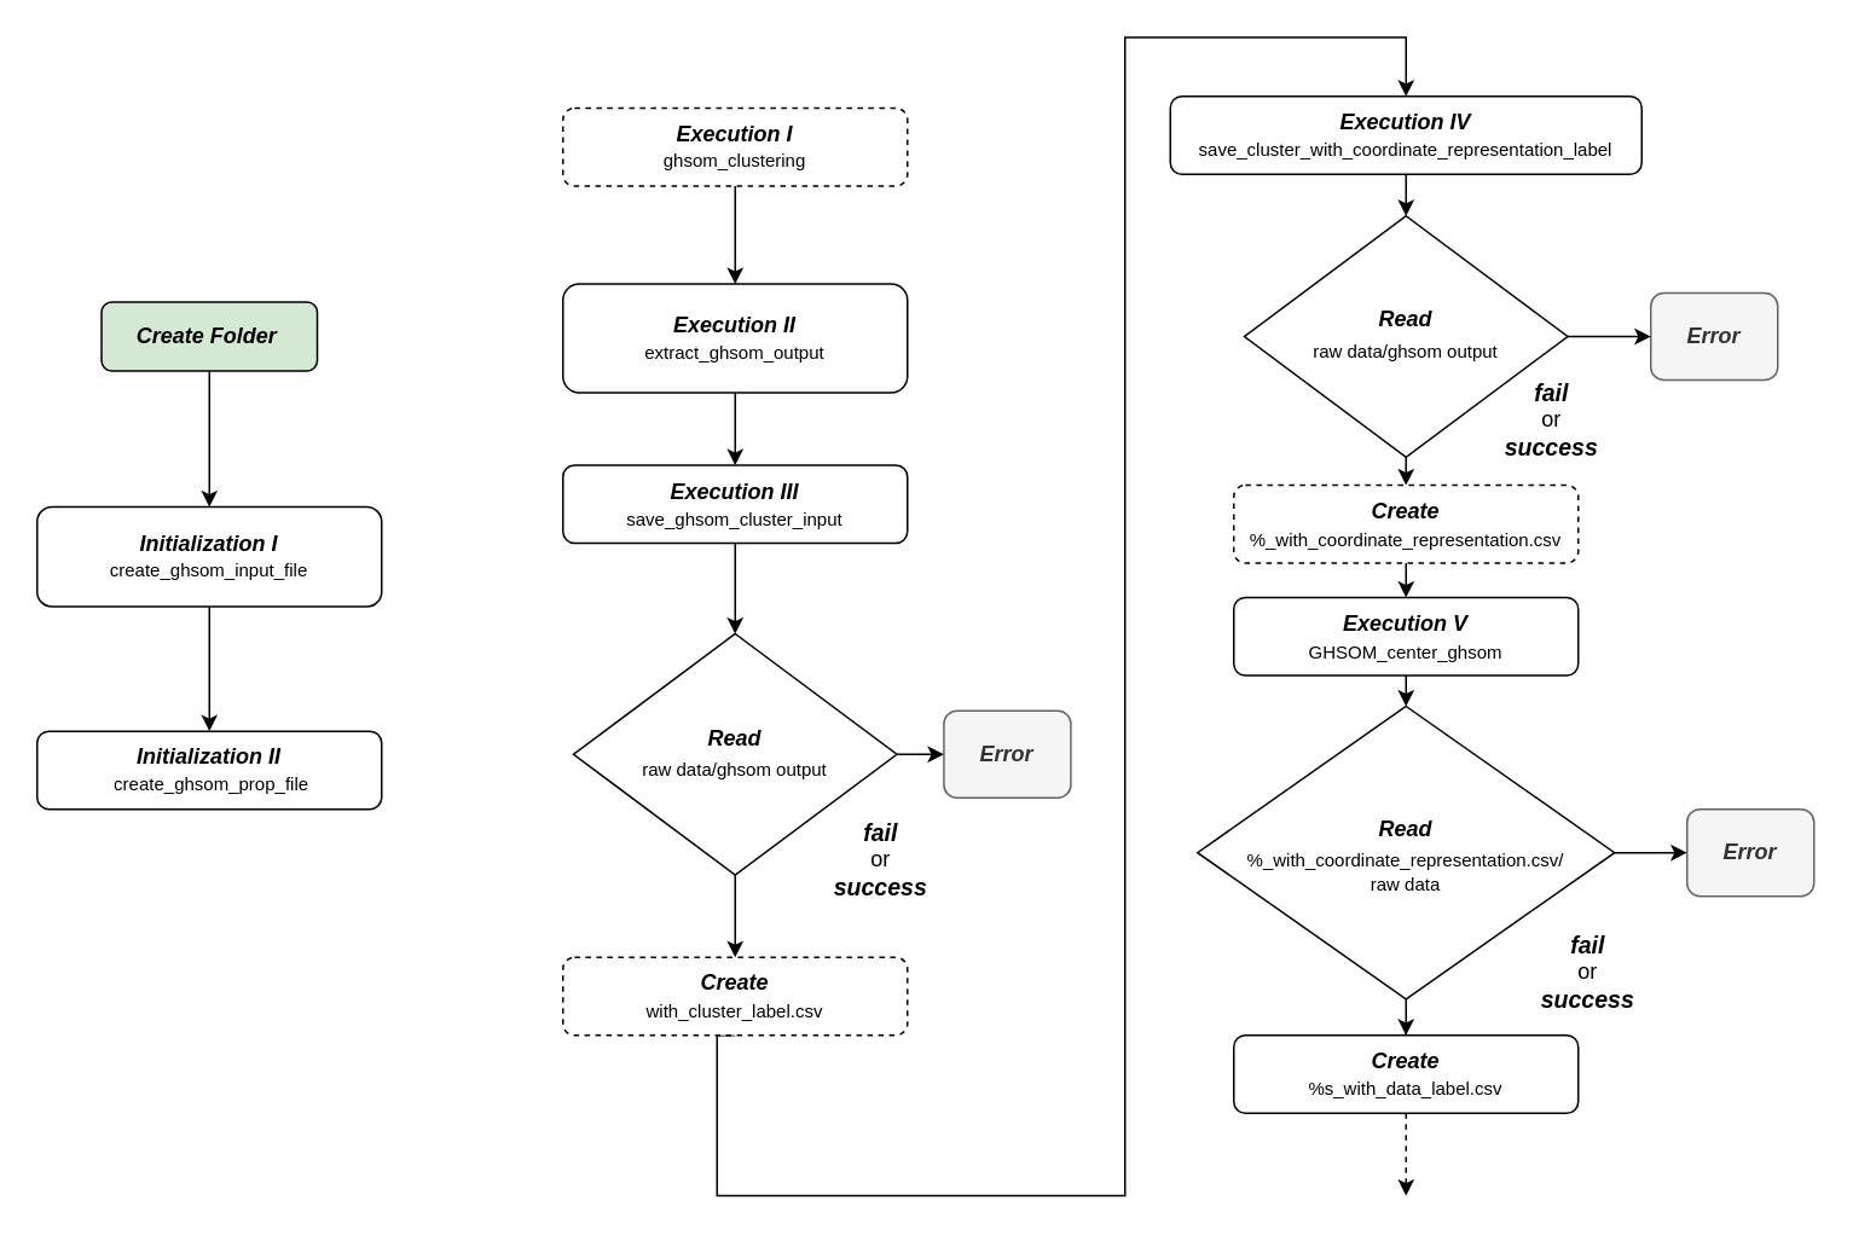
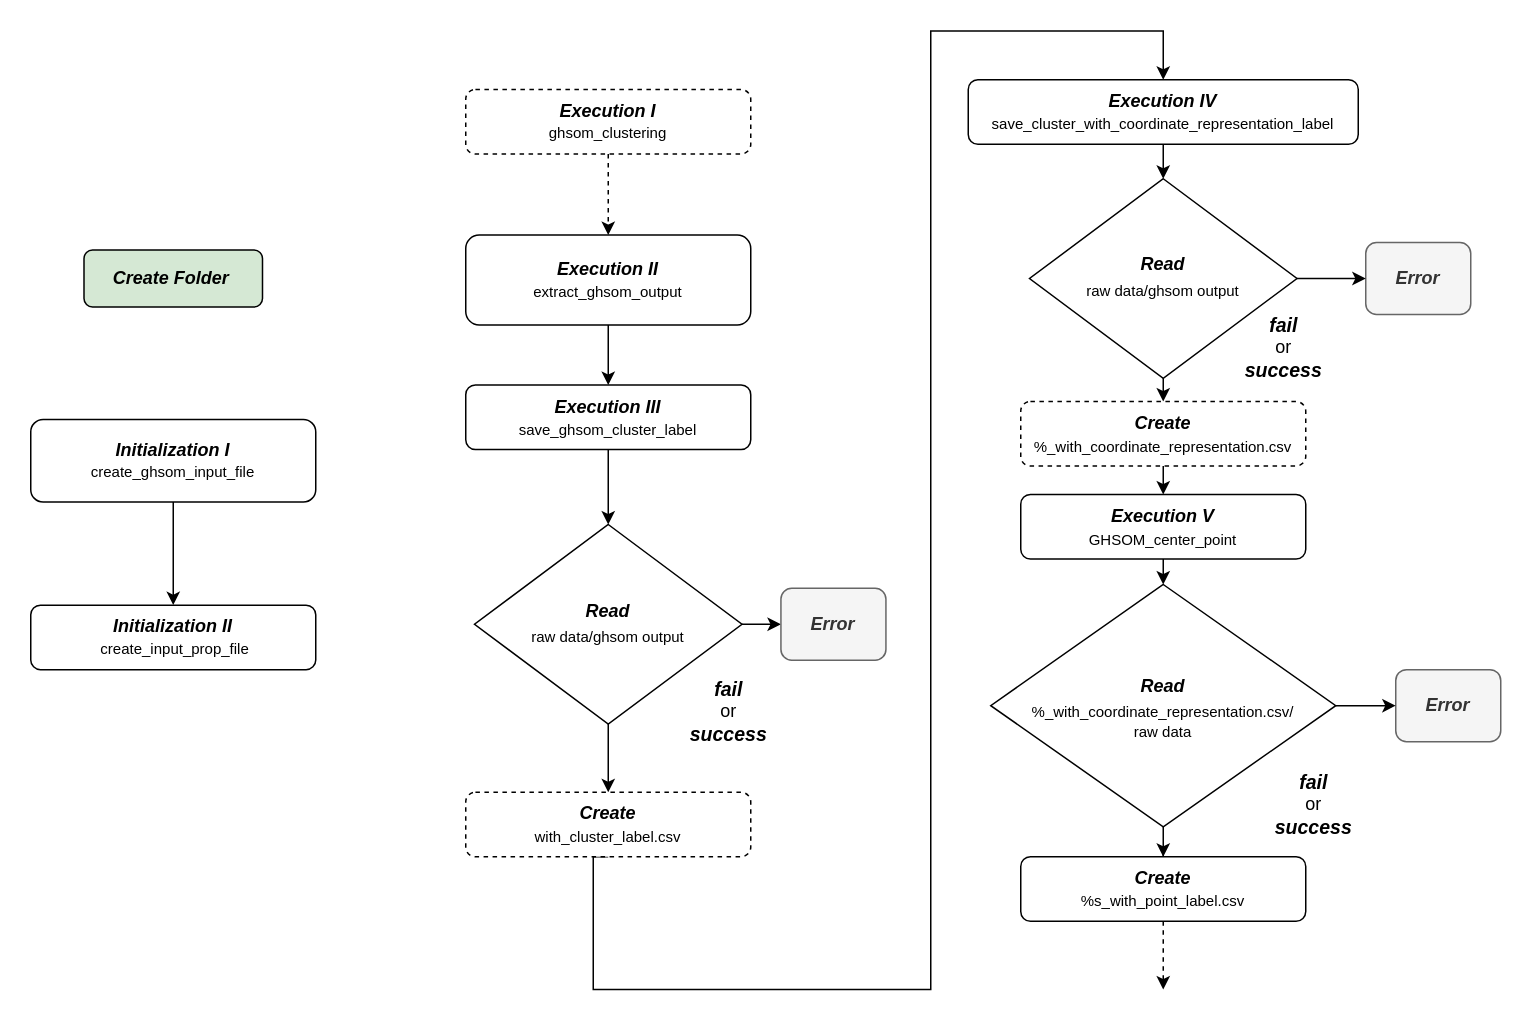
- <mxCell id="37" value="" style="edgeStyle=orthogonalEdgeStyle;rounded=0;orthogonalLoop=1;jettySize=auto;html=1;" parent="1" source="13" target="36" edge="1"><mxGeometry relative="1" as="geometry"><mxPoint x="405.037" y="102" as="sourcePoint" /><mxPoint x="404.12" y="254" as="targetPoint" /></mxGeometry></mxCell>
+ <mxCell id="37" value="" style="edgeStyle=orthogonalEdgeStyle;rounded=0;orthogonalLoop=1;jettySize=auto;html=1;dashed=1;" parent="1" source="13" target="36" edge="1"><mxGeometry relative="1" as="geometry"><mxPoint x="405.037" y="102" as="sourcePoint" /><mxPoint x="404.12" y="254" as="targetPoint" /></mxGeometry></mxCell>
- <mxCell id="2" value="" style="edgeStyle=orthogonalEdgeStyle;rounded=0;orthogonalLoop=1;jettySize=auto;html=1;" parent="1" source="3" target="5" edge="1"><mxGeometry relative="1" as="geometry" /></mxCell>
- <mxCell id="15" value="&lt;b style=&quot;font-size: 11px&quot;&gt;&lt;i&gt;&lt;font style=&quot;font-size: 12px&quot;&gt;Execution III&lt;/font&gt;&lt;/i&gt;&lt;/b&gt;&lt;br&gt;&lt;div&gt;&lt;span style=&quot;font-size: 10px&quot;&gt;save_ghsom_cluster&lt;/span&gt;&lt;span style=&quot;font-size: 10px&quot;&gt;_input&lt;/span&gt;&lt;/div&gt;" style="rounded=1;whiteSpace=wrap;html=1;fontSize=12;glass=0;strokeWidth=1;shadow=0;" parent="1" vertex="1"><mxGeometry x="310" y="256" width="190" height="43" as="geometry" /></mxCell>
+ <mxCell id="15" value="&lt;b style=&quot;font-size: 11px&quot;&gt;&lt;i&gt;&lt;font style=&quot;font-size: 12px&quot;&gt;Execution III&lt;/font&gt;&lt;/i&gt;&lt;/b&gt;&lt;br&gt;&lt;div&gt;&lt;span style=&quot;font-size: 10px&quot;&gt;save_ghsom_cluster&lt;/span&gt;&lt;span style=&quot;font-size: 10px&quot;&gt;_label&lt;/span&gt;&lt;/div&gt;" style="rounded=1;whiteSpace=wrap;html=1;fontSize=12;glass=0;strokeWidth=1;shadow=0;" parent="1" vertex="1"><mxGeometry x="310" y="256" width="190" height="43" as="geometry" /></mxCell>
- <mxCell id="31" value="&lt;b style=&quot;font-size: 11px&quot;&gt;&lt;i&gt;&lt;font style=&quot;font-size: 12px&quot;&gt;Execution V&lt;/font&gt;&lt;/i&gt;&lt;/b&gt;&lt;br&gt;&lt;span style=&quot;font-size: 10px&quot;&gt;GHSOM_center_ghsom&lt;/span&gt;" style="rounded=1;whiteSpace=wrap;html=1;fontSize=12;glass=0;strokeWidth=1;shadow=0;" parent="1" vertex="1"><mxGeometry x="680" y="329" width="190" height="43" as="geometry" /></mxCell>
+ <mxCell id="31" value="&lt;b style=&quot;font-size: 11px&quot;&gt;&lt;i&gt;&lt;font style=&quot;font-size: 12px&quot;&gt;Execution V&lt;/font&gt;&lt;/i&gt;&lt;/b&gt;&lt;br&gt;&lt;span style=&quot;font-size: 10px&quot;&gt;GHSOM_center_point&lt;/span&gt;" style="rounded=1;whiteSpace=wrap;html=1;fontSize=12;glass=0;strokeWidth=1;shadow=0;" parent="1" vertex="1"><mxGeometry x="680" y="329" width="190" height="43" as="geometry" /></mxCell>
- <mxCell id="11" value="&lt;b style=&quot;font-size: 11px&quot;&gt;&lt;i&gt;&lt;font style=&quot;font-size: 12px&quot;&gt;Initialization II&lt;/font&gt;&lt;/i&gt;&lt;/b&gt;&lt;br&gt;&lt;div&gt;&lt;span style=&quot;font-size: 10px&quot;&gt;&amp;nbsp;create_ghsom_prop_&lt;/span&gt;&lt;span style=&quot;font-size: 10px&quot;&gt;file&lt;/span&gt;&lt;/div&gt;" style="rounded=1;whiteSpace=wrap;html=1;fontSize=12;glass=0;strokeWidth=1;shadow=0;" parent="1" vertex="1"><mxGeometry x="20" y="402.75" width="190" height="43" as="geometry" /></mxCell>
+ <mxCell id="11" value="&lt;b style=&quot;font-size: 11px&quot;&gt;&lt;i&gt;&lt;font style=&quot;font-size: 12px&quot;&gt;Initialization II&lt;/font&gt;&lt;/i&gt;&lt;/b&gt;&lt;br&gt;&lt;div&gt;&lt;span style=&quot;font-size: 10px&quot;&gt;&amp;nbsp;create_input_prop_&lt;/span&gt;&lt;span style=&quot;font-size: 10px&quot;&gt;file&lt;/span&gt;&lt;/div&gt;" style="rounded=1;whiteSpace=wrap;html=1;fontSize=12;glass=0;strokeWidth=1;shadow=0;" parent="1" vertex="1"><mxGeometry x="20" y="402.75" width="190" height="43" as="geometry" /></mxCell>
- <mxCell id="29" value="&lt;b style=&quot;font-size: 11px&quot;&gt;&lt;i&gt;&lt;font style=&quot;font-size: 12px&quot;&gt;Create&lt;/font&gt;&lt;/i&gt;&lt;/b&gt;&lt;br&gt;&lt;div&gt;&lt;div&gt;&lt;span style=&quot;font-size: 10px&quot;&gt;%s_with_data_&lt;/span&gt;&lt;span style=&quot;font-size: 10px&quot;&gt;label.csv&lt;/span&gt;&lt;/div&gt;&lt;/div&gt;" style="rounded=1;whiteSpace=wrap;html=1;fontSize=12;glass=0;strokeWidth=1;shadow=0;" parent="1" vertex="1"><mxGeometry x="680" y="570.5" width="190" height="43" as="geometry" /></mxCell>
+ <mxCell id="29" value="&lt;b style=&quot;font-size: 11px&quot;&gt;&lt;i&gt;&lt;font style=&quot;font-size: 12px&quot;&gt;Create&lt;/font&gt;&lt;/i&gt;&lt;/b&gt;&lt;br&gt;&lt;div&gt;&lt;div&gt;&lt;span style=&quot;font-size: 10px&quot;&gt;%s_with_point_&lt;/span&gt;&lt;span style=&quot;font-size: 10px&quot;&gt;label.csv&lt;/span&gt;&lt;/div&gt;&lt;/div&gt;" style="rounded=1;whiteSpace=wrap;html=1;fontSize=12;glass=0;strokeWidth=1;shadow=0;" parent="1" vertex="1"><mxGeometry x="680" y="570.5" width="190" height="43" as="geometry" /></mxCell>
